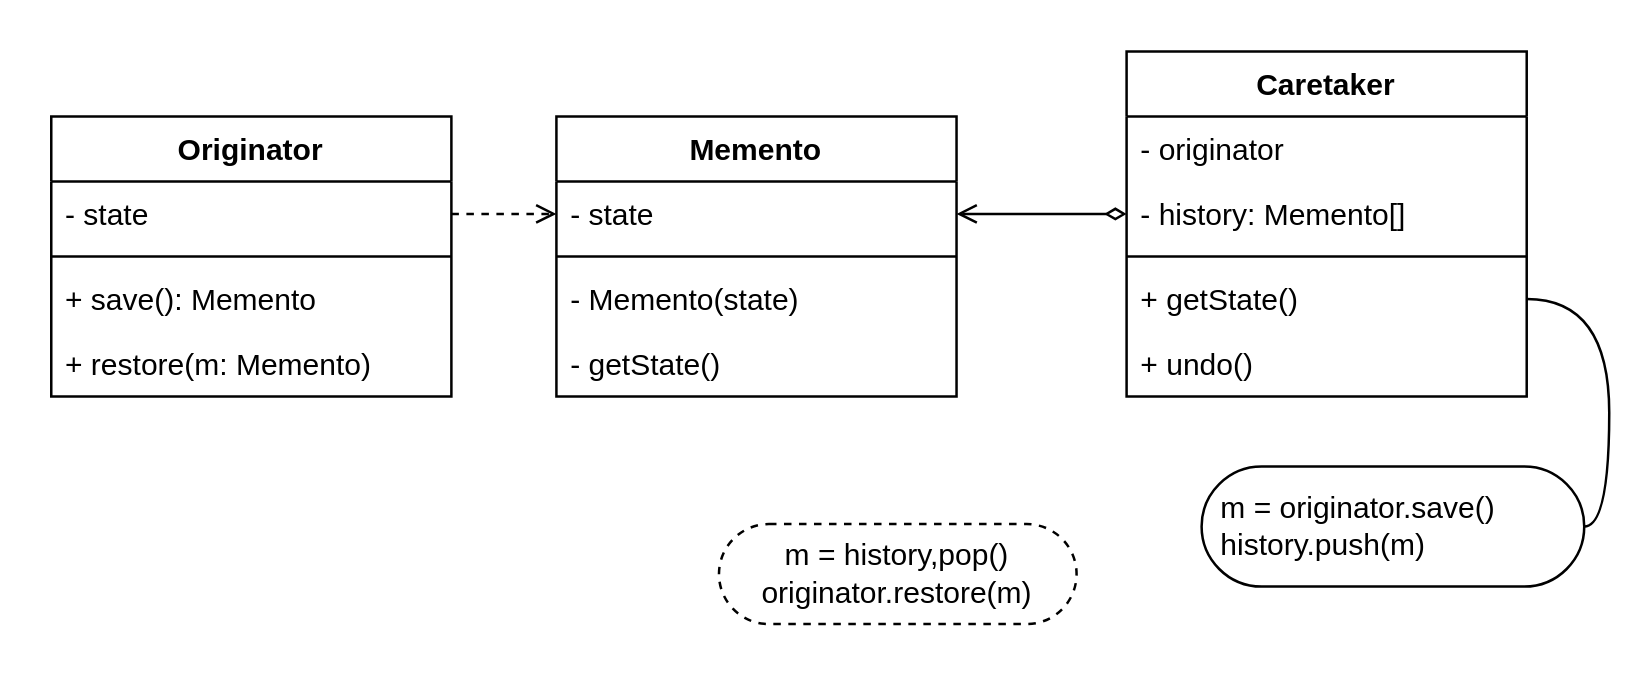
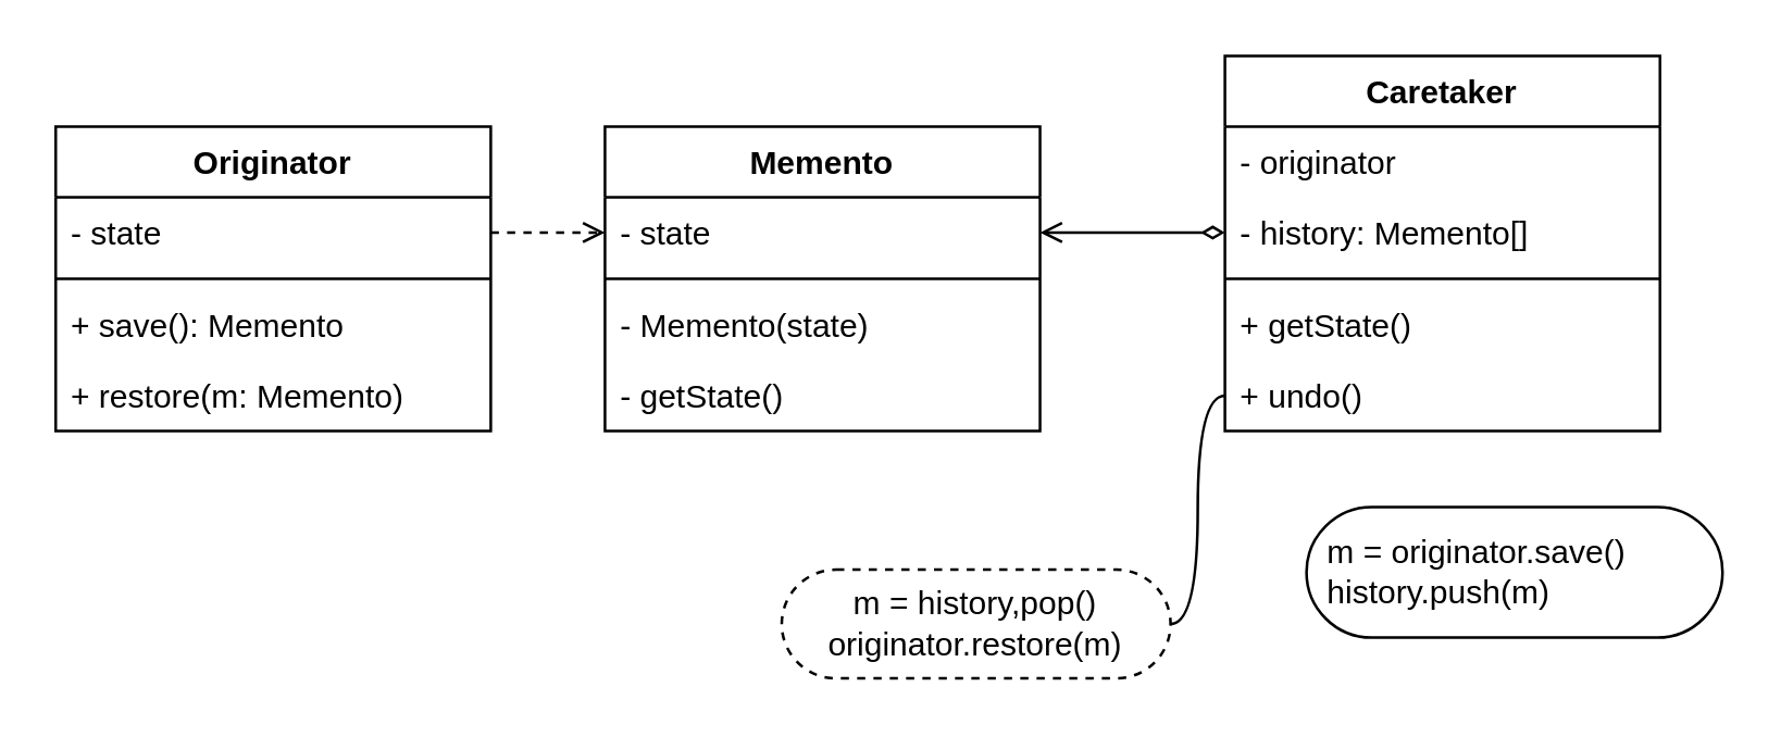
- <mxCell id="23" value="" style="edgeStyle=entityRelationEdgeStyle;startArrow=none;endArrow=none;segment=10;curved=1;exitX=1;exitY=0.5;exitDx=0;exitDy=0;" parent="1" source="17" target="22" edge="1"><mxGeometry relative="1" as="geometry"><mxPoint x="593" y="233" as="sourcePoint" /></mxGeometry></mxCell>
+ <mxCell id="21" value="" style="edgeStyle=entityRelationEdgeStyle;startArrow=none;endArrow=none;segment=10;curved=1;exitX=0;exitY=0.5;exitDx=0;exitDy=0;" parent="1" source="18" target="20" edge="1"><mxGeometry relative="1" as="geometry"><mxPoint x="459" y="261" as="sourcePoint" /></mxGeometry></mxCell>
